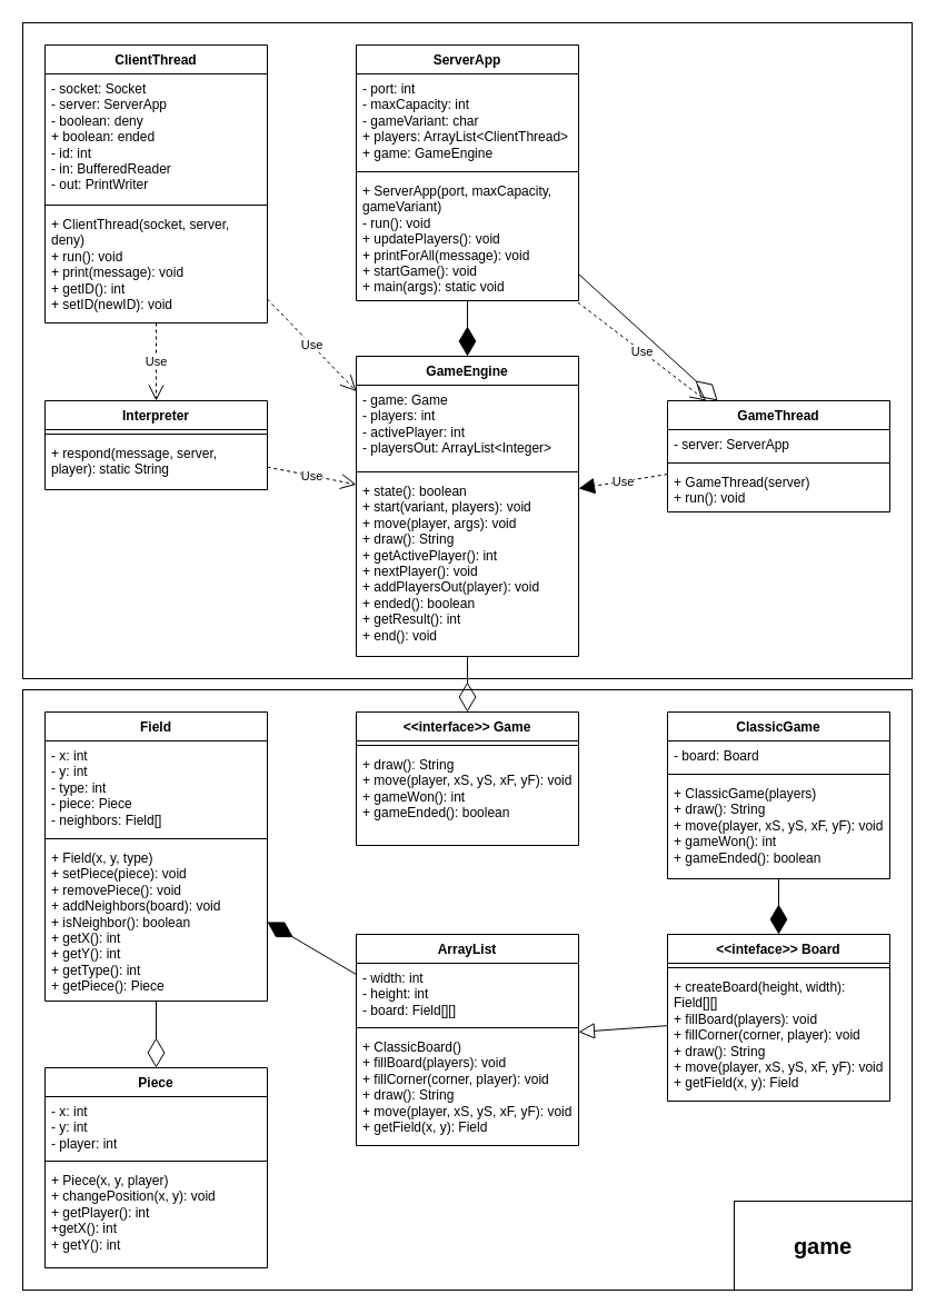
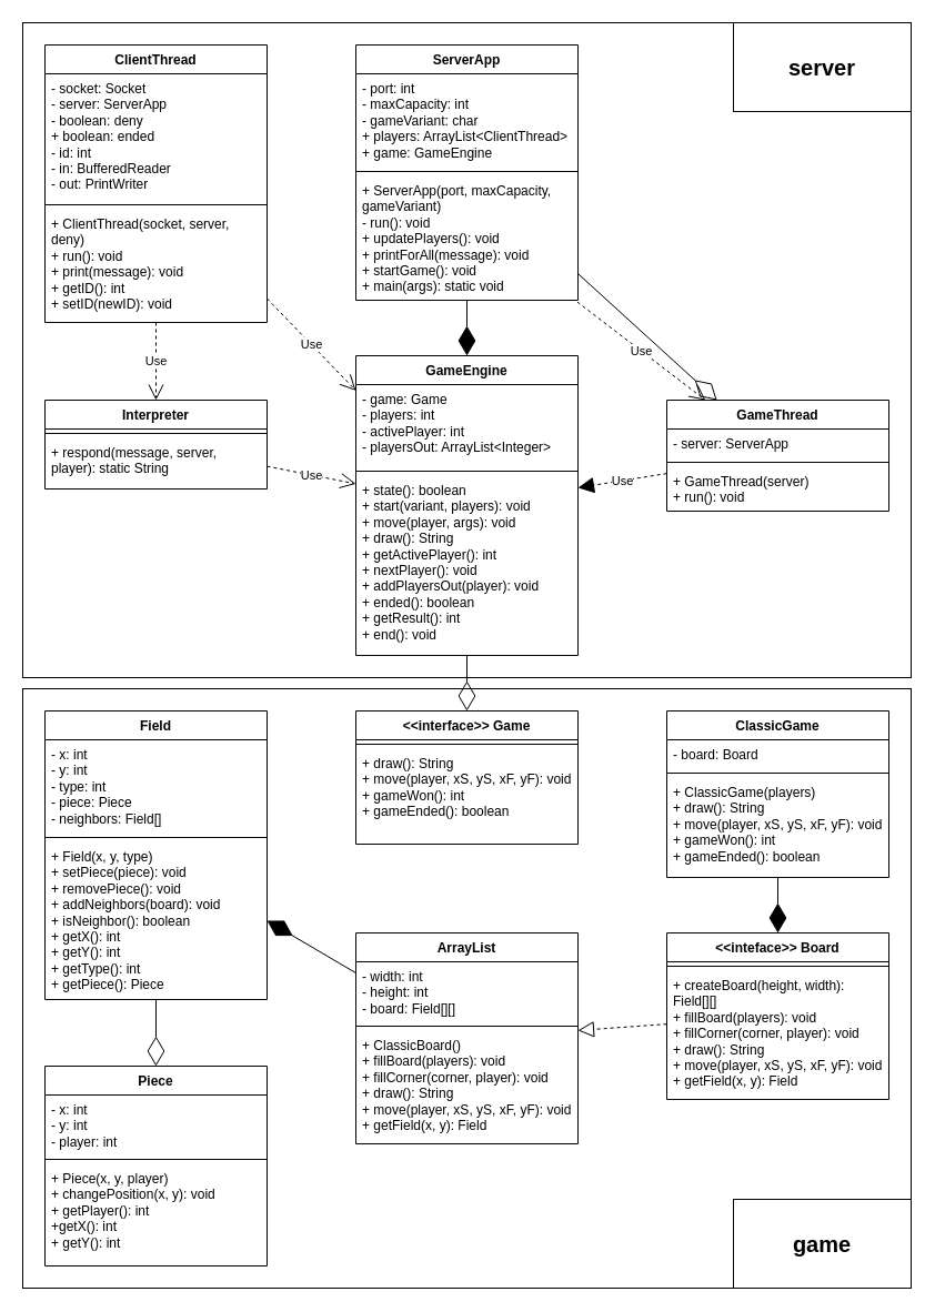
+ <mxCell id="52" value="&lt;font style=&quot;font-size: 20px;&quot;&gt;&lt;b&gt;server&lt;/b&gt;&lt;/font&gt;" style="text;html=1;align=center;verticalAlign=middle;whiteSpace=wrap;rounded=0;perimeterSpacing=1;strokeColor=default;" vertex="1" parent="1"><mxGeometry x="660" y="20" width="160" height="80" as="geometry" /></mxCell>
- <mxCell id="55" value="" style="endArrow=block;dashed=0;endFill=0;endSize=12;html=1;rounded=0;" edge="1" parent="1" source="26" target="29"><mxGeometry width="160" relative="1" as="geometry"><mxPoint x="230" y="870" as="sourcePoint" /><mxPoint x="390" y="870" as="targetPoint" /></mxGeometry></mxCell>
+ <mxCell id="55" value="" style="endArrow=block;dashed=1;endFill=0;endSize=12;html=1;rounded=0;" edge="1" parent="1" source="26" target="29"><mxGeometry width="160" relative="1" as="geometry"><mxPoint x="230" y="870" as="sourcePoint" /><mxPoint x="390" y="870" as="targetPoint" /></mxGeometry></mxCell>
